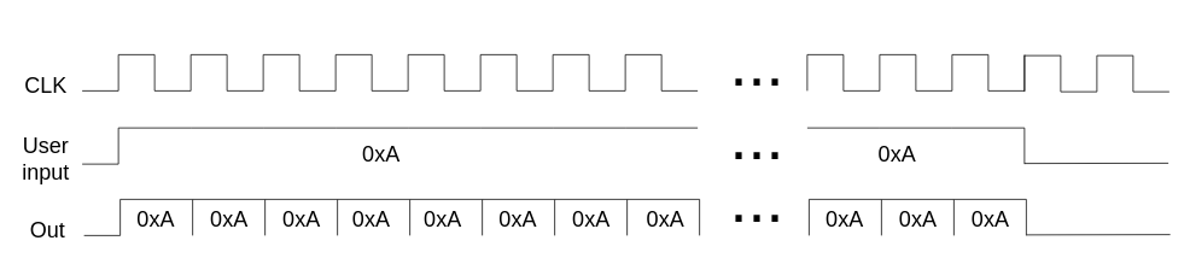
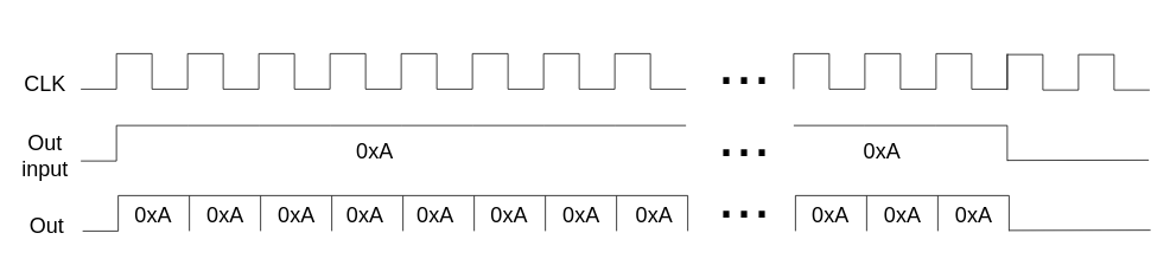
- <mxCell id="35" value="&lt;font style=&quot;font-size: 24px;&quot;&gt;User input&lt;/font&gt;" style="text;html=1;align=center;verticalAlign=middle;whiteSpace=wrap;rounded=0;" parent="1" vertex="1"><mxGeometry x="20" y="160" width="60" height="30" as="geometry" /></mxCell>
+ <mxCell id="35" value="&lt;font style=&quot;font-size: 24px;&quot;&gt;Out input&lt;/font&gt;" style="text;html=1;align=center;verticalAlign=middle;whiteSpace=wrap;rounded=0;" parent="1" vertex="1"><mxGeometry x="20" y="160" width="60" height="30" as="geometry" /></mxCell>
